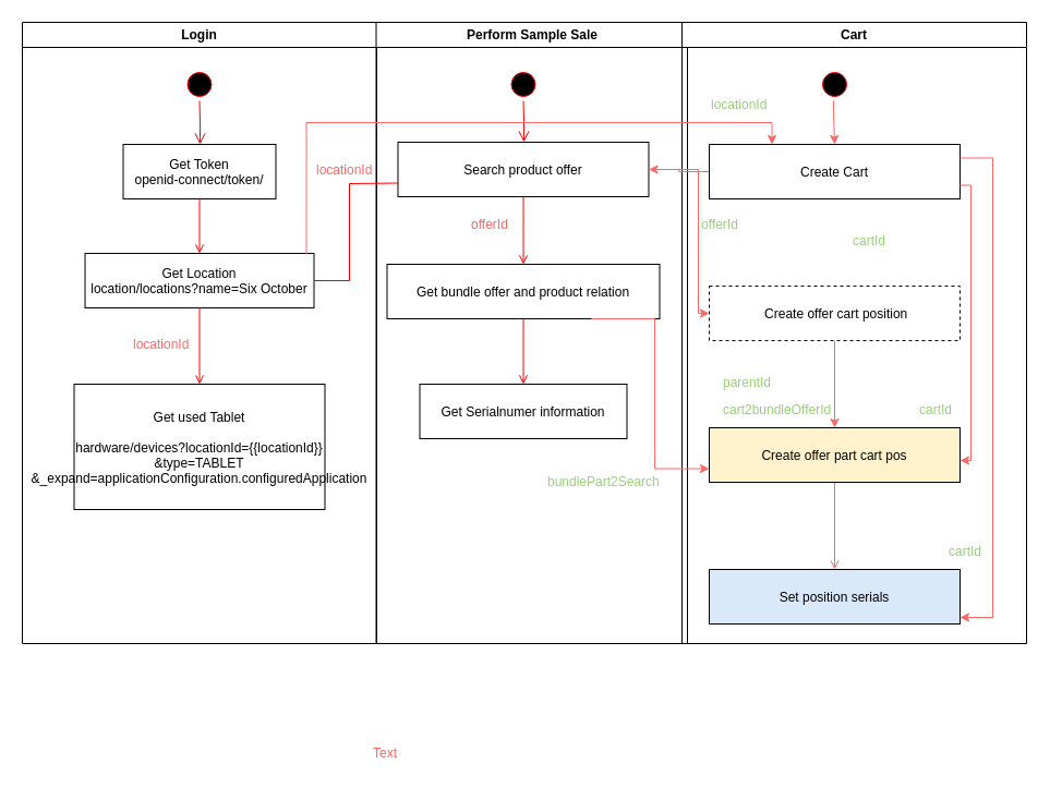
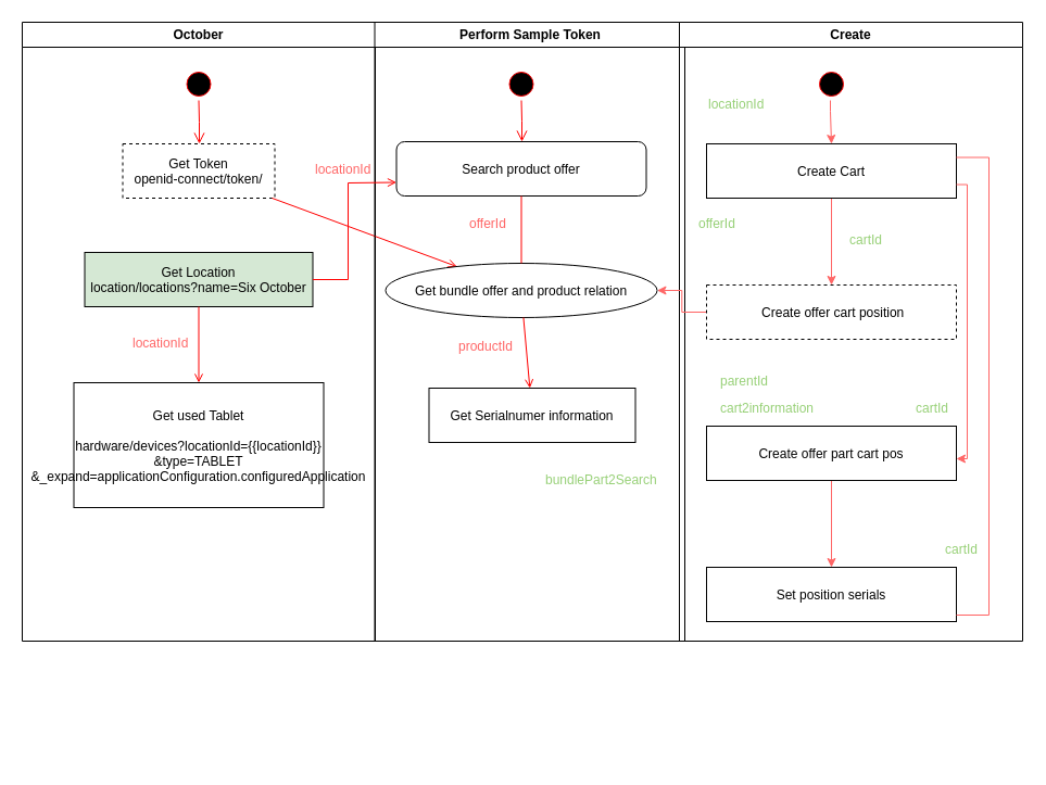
- <mxCell id="2" value="Login" style="swimlane;whiteSpace=wrap;startSize=23;" parent="1" vertex="1"><mxGeometry x="20" y="20" width="325" height="570" as="geometry" /></mxCell>
+ <mxCell id="2" value="October" style="swimlane;whiteSpace=wrap;startSize=23;" parent="1" vertex="1"><mxGeometry x="20" y="20" width="325" height="570" as="geometry" /></mxCell>
- <mxCell id="12" value="Perform Sample Sale" style="swimlane;whiteSpace=wrap" parent="1" vertex="1"><mxGeometry x="344.5" y="20" width="285.5" height="570" as="geometry" /></mxCell>
+ <mxCell id="12" value="Perform Sample Token" style="swimlane;whiteSpace=wrap" parent="1" vertex="1"><mxGeometry x="344.5" y="20" width="285.5" height="570" as="geometry" /></mxCell>
- <mxCell id="24" value="Cart" style="swimlane;whiteSpace=wrap" parent="1" vertex="1"><mxGeometry x="625" y="20" width="316" height="570" as="geometry" /></mxCell>
+ <mxCell id="24" value="Create" style="swimlane;whiteSpace=wrap" parent="1" vertex="1"><mxGeometry x="625" y="20" width="316" height="570" as="geometry" /></mxCell>
- <mxCell id="44" style="edgeStyle=orthogonalEdgeStyle;rounded=0;orthogonalLoop=1;jettySize=auto;html=1;exitX=0.967;exitY=0.02;exitDx=0;exitDy=0;entryX=0.25;entryY=0;entryDx=0;entryDy=0;strokeColor=#FF6666;fontColor=#FF6666;exitPerimeter=0;" edge="1" parent="1" source="6" target="27"><mxGeometry relative="1" as="geometry" /></mxCell>
- <mxCell id="15" value="Search product offer" style="" parent="12" vertex="1"><mxGeometry x="20" y="110" width="230" height="50" as="geometry" /></mxCell>
+ <mxCell id="15" value="Search product offer" style="rounded=1;" parent="12" vertex="1"><mxGeometry x="20" y="110" width="230" height="50" as="geometry" /></mxCell>
- <mxCell id="5" value="Get Token&#10;openid-connect/token/" style="" parent="2" vertex="1"><mxGeometry x="92.5" y="112" width="140" height="50" as="geometry" /></mxCell>
+ <mxCell id="5" value="Get Token&#10;openid-connect/token/" style="dashed=1;" parent="2" vertex="1"><mxGeometry x="92.5" y="112" width="140" height="50" as="geometry" /></mxCell>
- <mxCell id="26" value="" style="edgeStyle=orthogonalEdgeStyle;rounded=0;orthogonalLoop=1;jettySize=auto;html=1;strokeColor=#FF6666;fontColor=#FF6666;" edge="1" parent="24" source="27" target="15"><mxGeometry relative="1" as="geometry" /></mxCell>
+ <mxCell id="26" value="" style="edgeStyle=orthogonalEdgeStyle;rounded=0;orthogonalLoop=1;jettySize=auto;html=1;strokeColor=#FF6666;fontColor=#FF6666;" edge="1" parent="24" source="27" target="29"><mxGeometry relative="1" as="geometry" /></mxCell>
- <mxCell id="41" value="" style="endArrow=none;strokeColor=#FF0000;endFill=1;rounded=0;entryX=0;entryY=0.75;entryDx=0;entryDy=0;exitX=1;exitY=0.5;exitDx=0;exitDy=0;" parent="1" source="6" target="15" edge="1"><mxGeometry relative="1" as="geometry"><Array as="points"><mxPoint x="320" y="257" /><mxPoint x="320" y="168" /></Array></mxGeometry></mxCell>
+ <mxCell id="41" value="" style="endArrow=open;strokeColor=#FF0000;endFill=1;rounded=0;entryX=0;entryY=0.75;entryDx=0;entryDy=0;exitX=1;exitY=0.5;exitDx=0;exitDy=0;" parent="1" source="6" target="15" edge="1"><mxGeometry relative="1" as="geometry"><Array as="points"><mxPoint x="320" y="257" /><mxPoint x="320" y="168" /></Array></mxGeometry></mxCell>
- <mxCell id="7" value="" style="endArrow=open;strokeColor=#FF0000;endFill=1;rounded=0" parent="2" source="5" target="6" edge="1"><mxGeometry relative="1" as="geometry" /></mxCell>
+ <mxCell id="7" value="" style="endArrow=open;strokeColor=#FF0000;endFill=1;rounded=0;" parent="2" source="5" target="16" edge="1"><mxGeometry relative="1" as="geometry" /></mxCell>
- <mxCell id="45" value="" style="edgeStyle=orthogonalEdgeStyle;rounded=0;orthogonalLoop=1;jettySize=auto;html=1;strokeColor=#FF6666;fontColor=#FF6666;entryX=0;entryY=0.5;entryDx=0;entryDy=0;" edge="1" parent="1" source="15" target="29"><mxGeometry relative="1" as="geometry"><Array as="points"><mxPoint x="640" y="155" /><mxPoint x="640" y="287" /></Array></mxGeometry></mxCell>
- <mxCell id="17" value="" style="endArrow=open;strokeColor=#FF0000;endFill=1;rounded=0" parent="12" source="15" target="16" edge="1"><mxGeometry relative="1" as="geometry" /></mxCell>
+ <mxCell id="17" value="" style="endArrow=none;strokeColor=#FF0000;endFill=1;rounded=0;" parent="12" source="15" target="16" edge="1"><mxGeometry relative="1" as="geometry" /></mxCell>
- <mxCell id="6" value="Get Location&#10;location/locations?name=Six October" style="" parent="2" vertex="1"><mxGeometry x="57.5" y="212" width="210" height="50" as="geometry" /></mxCell>
+ <mxCell id="6" value="Get Location&#10;location/locations?name=Six October" style="fillColor=#d5e8d4;" parent="2" vertex="1"><mxGeometry x="57.5" y="212" width="210" height="50" as="geometry" /></mxCell>
- <mxCell id="16" value="Get bundle offer and product relation" style="" parent="12" vertex="1"><mxGeometry x="10" y="222" width="250" height="50" as="geometry" /></mxCell>
+ <mxCell id="16" value="Get bundle offer and product relation" style="ellipse;" parent="12" vertex="1"><mxGeometry x="10" y="222" width="250" height="50" as="geometry" /></mxCell>
+ <mxCell id="22" value="productId" style="text;html=1;fontColor=#FF6666;" vertex="1" parent="12"><mxGeometry x="75" y="285" width="45" height="30" as="geometry" /></mxCell>
- <mxCell id="47" style="edgeStyle=orthogonalEdgeStyle;rounded=0;orthogonalLoop=1;jettySize=auto;html=1;exitX=0.75;exitY=1;exitDx=0;exitDy=0;entryX=0;entryY=0.75;entryDx=0;entryDy=0;strokeColor=#FF6666;fontColor=#FF6666;" edge="1" parent="1" source="16" target="31"><mxGeometry relative="1" as="geometry"><Array as="points"><mxPoint x="600" y="292" /><mxPoint x="600" y="430" /></Array></mxGeometry></mxCell>
- <mxCell id="28" value="" style="edgeStyle=orthogonalEdgeStyle;rounded=0;orthogonalLoop=1;jettySize=auto;html=1;strokeColor=#FF6666;fontColor=#FF6666;" edge="1" parent="24" source="29" target="31"><mxGeometry relative="1" as="geometry" /></mxCell>
+ <mxCell id="28" value="" style="edgeStyle=orthogonalEdgeStyle;rounded=0;orthogonalLoop=1;jettySize=auto;html=1;strokeColor=#FF6666;fontColor=#FF6666;" edge="1" parent="24" source="29" target="16"><mxGeometry relative="1" as="geometry" /></mxCell>
- <mxCell id="36" value="&lt;font color=&quot;#97d077&quot;&gt;cart2bundleOfferId&lt;/font&gt;" style="text;html=1;fontColor=#FF6666;" vertex="1" parent="24"><mxGeometry x="35.5" y="342" width="55" height="30" as="geometry" /></mxCell>
+ <mxCell id="36" value="&lt;font color=&quot;#97d077&quot;&gt;cart2information&lt;/font&gt;" style="text;html=1;fontColor=#FF6666;" vertex="1" parent="24"><mxGeometry x="35.5" y="342" width="55" height="30" as="geometry" /></mxCell>
- <mxCell id="18" value="Get Serialnumer information" style="" parent="12" vertex="1"><mxGeometry x="40" y="332" width="190" height="50" as="geometry" /></mxCell>
+ <mxCell id="18" value="Get Serialnumer information" style="" parent="12" vertex="1"><mxGeometry x="50" y="337" width="190" height="50" as="geometry" /></mxCell>
- <mxCell id="31" value="Create offer part cart pos" style="fillColor=#fff2cc;" vertex="1" parent="24"><mxGeometry x="25" y="372" width="230" height="50" as="geometry" /></mxCell>
+ <mxCell id="31" value="Create offer part cart pos" style="" vertex="1" parent="24"><mxGeometry x="25" y="372" width="230" height="50" as="geometry" /></mxCell>
- <mxCell id="30" value="" style="edgeStyle=orthogonalEdgeStyle;rounded=0;orthogonalLoop=1;jettySize=auto;html=1;strokeColor=#FF6666;fontColor=#FF6666;endArrow=open;" edge="1" parent="24" source="31" target="32"><mxGeometry relative="1" as="geometry" /></mxCell>
+ <mxCell id="30" value="" style="edgeStyle=orthogonalEdgeStyle;rounded=0;orthogonalLoop=1;jettySize=auto;html=1;strokeColor=#FF6666;fontColor=#FF6666;" edge="1" parent="24" source="31" target="32"><mxGeometry relative="1" as="geometry" /></mxCell>
- <mxCell id="32" value="Set position serials" style="fillColor=#dae8fc;" vertex="1" parent="24"><mxGeometry x="25" y="502" width="230" height="50" as="geometry" /></mxCell>
+ <mxCell id="32" value="Set position serials" style="" vertex="1" parent="24"><mxGeometry x="25" y="502" width="230" height="50" as="geometry" /></mxCell>
- <mxCell id="39" style="edgeStyle=orthogonalEdgeStyle;rounded=0;orthogonalLoop=1;jettySize=auto;html=1;exitX=1;exitY=0.25;exitDx=0;exitDy=0;strokeColor=#FF6666;fontColor=#97D077;" edge="1" parent="24" source="27" target="32"><mxGeometry relative="1" as="geometry"><mxPoint x="315.5" y="546" as="targetPoint" /><Array as="points"><mxPoint x="285" y="125" /><mxPoint x="285" y="546" /></Array></mxGeometry></mxCell>
+ <mxCell id="39" style="edgeStyle=orthogonalEdgeStyle;rounded=0;orthogonalLoop=1;jettySize=auto;html=1;exitX=1;exitY=0.25;exitDx=0;exitDy=0;strokeColor=#FF6666;fontColor=#97D077;endArrow=none;" edge="1" parent="24" source="27" target="32"><mxGeometry relative="1" as="geometry"><mxPoint x="315.5" y="546" as="targetPoint" /><Array as="points"><mxPoint x="285" y="125" /><mxPoint x="285" y="546" /></Array></mxGeometry></mxCell>
- <mxCell id="42" value="Text" style="text;html=1;resizable=0;points=[];autosize=1;align=left;verticalAlign=top;spacingTop=-4;fontColor=#FF6666;" vertex="1" parent="1"><mxGeometry x="340" y="681" width="40" height="20" as="geometry" /></mxCell>
